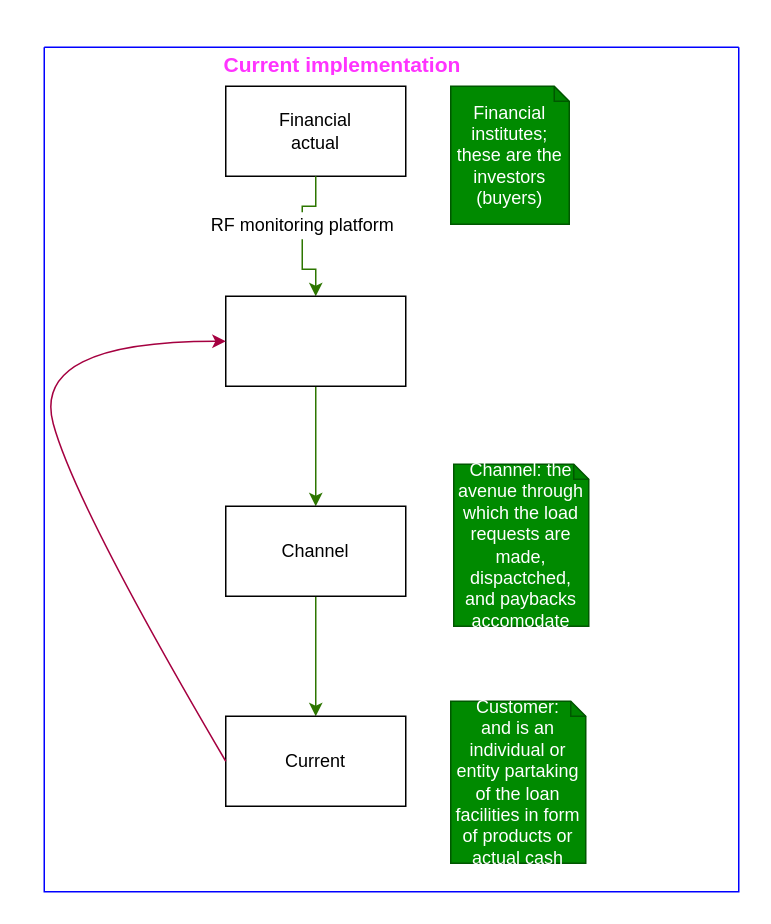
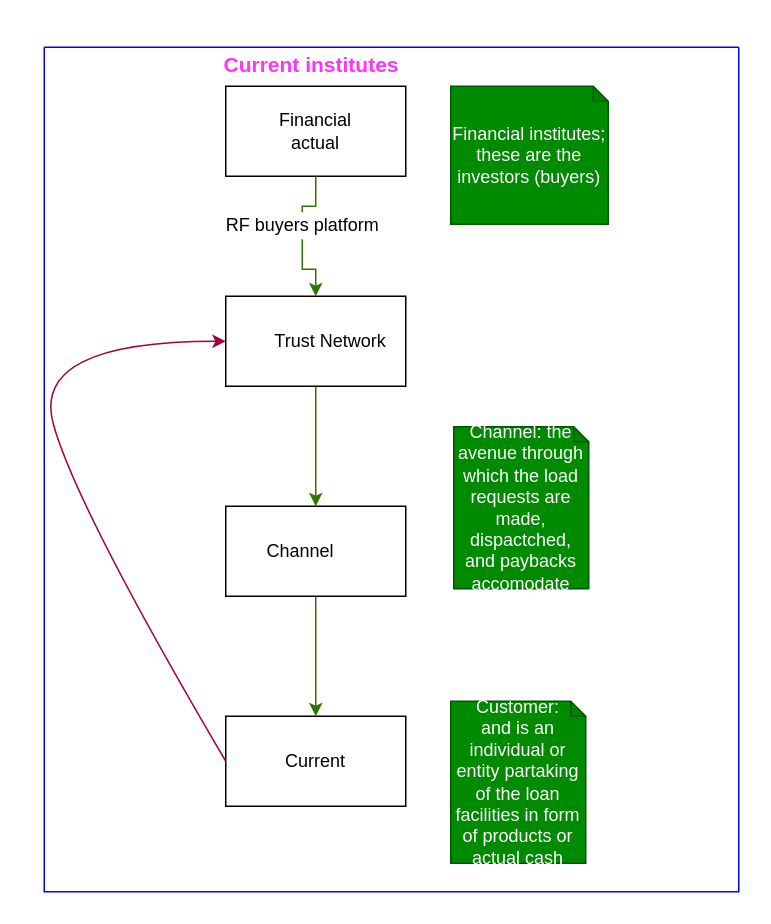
- <mxCell id="14" value="&lt;h1&gt;&lt;font style=&quot;font-size: 14px&quot; color=&quot;#ff33ff&quot;&gt;Current implementation&lt;/font&gt;&lt;/h1&gt;" style="text;html=1;strokeColor=none;fillColor=none;spacing=5;spacingTop=-20;whiteSpace=wrap;overflow=hidden;rounded=0;" parent="1" vertex="1"><mxGeometry x="144" y="20" width="170" height="30" as="geometry" /></mxCell>
+ <mxCell id="14" value="&lt;h1&gt;&lt;font style=&quot;font-size: 14px&quot; color=&quot;#ff33ff&quot;&gt;Current institutes&lt;/font&gt;&lt;/h1&gt;" style="text;html=1;strokeColor=none;fillColor=none;spacing=5;spacingTop=-20;whiteSpace=wrap;overflow=hidden;rounded=0;" parent="1" vertex="1"><mxGeometry x="144" y="20" width="170" height="30" as="geometry" /></mxCell>
- <mxCell id="15" value="Financial institutes; these are the investors (buyers)" style="shape=note;whiteSpace=wrap;html=1;backgroundOutline=1;darkOpacity=0.05;fillColor=#008a00;strokeColor=#005700;fontColor=#ffffff;size=10;" parent="1" vertex="1"><mxGeometry x="300" y="57" width="79" height="92" as="geometry" /></mxCell>
+ <mxCell id="15" value="Financial institutes; these are the investors (buyers)" style="shape=note;whiteSpace=wrap;html=1;backgroundOutline=1;darkOpacity=0.05;fillColor=#008a00;strokeColor=#005700;fontColor=#ffffff;size=10;" parent="1" vertex="1"><mxGeometry x="300" y="57" width="105" height="92" as="geometry" /></mxCell>
- <mxCell id="19" value="&lt;font color=&quot;#000000&quot;&gt;RF monitoring platform&lt;/font&gt;" style="text;html=1;align=center;verticalAlign=middle;resizable=0;points=[];autosize=1;strokeColor=none;" vertex="1" parent="1"><mxGeometry x="135" y="141" width="132" height="18" as="geometry" /></mxCell>
+ <mxCell id="19" value="&lt;font color=&quot;#000000&quot;&gt;RF buyers platform&lt;/font&gt;" style="text;html=1;align=center;verticalAlign=middle;resizable=0;points=[];autosize=1;strokeColor=none;" vertex="1" parent="1"><mxGeometry x="135" y="141" width="132" height="18" as="geometry" /></mxCell>
+ <mxCell id="7" value="Trust Network" style="text;html=1;strokeColor=none;fillColor=none;align=center;verticalAlign=middle;whiteSpace=wrap;rounded=0;" parent="1" vertex="1"><mxGeometry x="180" y="217" width="80" height="20" as="geometry" /></mxCell>
- <mxCell id="16" value="Channel: the avenue through which the load requests are made, dispactched, and paybacks accomodate" style="shape=note;whiteSpace=wrap;html=1;backgroundOutline=1;darkOpacity=0.05;fillColor=#008a00;strokeColor=#005700;fontColor=#ffffff;size=10;" parent="1" vertex="1"><mxGeometry x="302" y="309" width="90" height="108" as="geometry" /></mxCell>
+ <mxCell id="16" value="Channel: the avenue through which the load requests are made, dispactched, and paybacks accomodate" style="shape=note;whiteSpace=wrap;html=1;backgroundOutline=1;darkOpacity=0.05;fillColor=#008a00;strokeColor=#005700;fontColor=#ffffff;size=10;" parent="1" vertex="1"><mxGeometry x="302" y="284" width="90" height="108" as="geometry" /></mxCell>
- <mxCell id="10" value="Channel" style="text;html=1;strokeColor=none;fillColor=none;align=center;verticalAlign=middle;whiteSpace=wrap;rounded=0;" parent="1" vertex="1"><mxGeometry x="170" y="357" width="80" height="20" as="geometry" /></mxCell>
+ <mxCell id="10" value="Channel" style="text;html=1;strokeColor=none;fillColor=none;align=center;verticalAlign=middle;whiteSpace=wrap;rounded=0;" parent="1" vertex="1"><mxGeometry x="160" y="357" width="80" height="20" as="geometry" /></mxCell>
